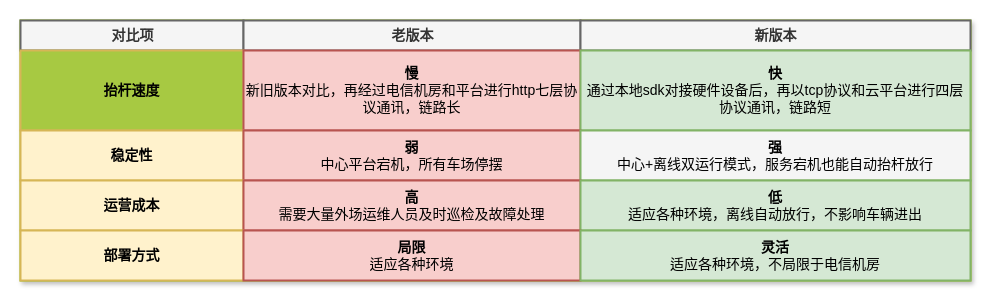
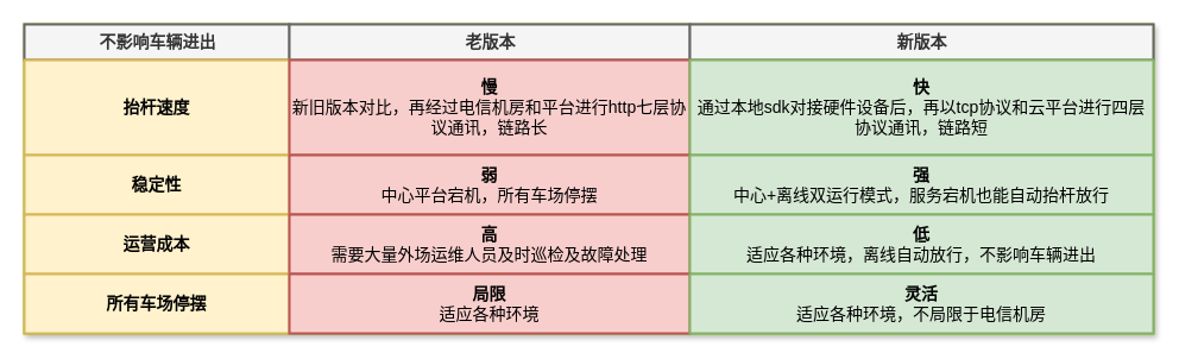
- <mxCell id="4" value="&lt;font style=&quot;font-size: 14px;&quot;&gt;对比项&lt;/font&gt;" style="connectable=0;recursiveResize=0;strokeColor=#666666;fillColor=#f5f5f5;align=center;fontStyle=1;fontColor=#333333;html=1;fontSize=14;strokeWidth=2;" parent="3" vertex="1"><mxGeometry width="223" height="30" as="geometry"><mxRectangle width="223" height="30" as="alternateBounds" /></mxGeometry></mxCell>
+ <mxCell id="4" value="&lt;font style=&quot;font-size: 14px;&quot;&gt;不影响车辆进出&lt;/font&gt;" style="connectable=0;recursiveResize=0;strokeColor=#666666;fillColor=#f5f5f5;align=center;fontStyle=1;fontColor=#333333;html=1;fontSize=14;strokeWidth=2;" parent="3" vertex="1"><mxGeometry width="223" height="30" as="geometry"><mxRectangle width="223" height="30" as="alternateBounds" /></mxGeometry></mxCell>
- <mxCell id="8" value="&lt;b style=&quot;font-size: 14px;&quot;&gt;抬杆速度&lt;/b&gt;" style="connectable=0;recursiveResize=0;strokeColor=#d6b656;fillColor=#a7c942;align=center;whiteSpace=wrap;html=1;fontSize=14;strokeWidth=2;" parent="7" vertex="1"><mxGeometry width="223" height="80" as="geometry"><mxRectangle width="223" height="80" as="alternateBounds" /></mxGeometry></mxCell>
+ <mxCell id="8" value="&lt;b style=&quot;font-size: 14px;&quot;&gt;抬杆速度&lt;/b&gt;" style="connectable=0;recursiveResize=0;strokeColor=#d6b656;fillColor=#fff2cc;align=center;whiteSpace=wrap;html=1;fontSize=14;strokeWidth=2;" parent="7" vertex="1"><mxGeometry width="223" height="80" as="geometry"><mxRectangle width="223" height="80" as="alternateBounds" /></mxGeometry></mxCell>
- <mxCell id="14" value="&lt;b&gt;强&lt;/b&gt;&lt;br&gt;中心+离线双运行模式，服务宕机也能自动抬杆放行" style="connectable=0;recursiveResize=0;strokeColor=#82b366;fillColor=#f5f5f5;whiteSpace=wrap;html=1;fontSize=14;strokeWidth=2;" parent="11" vertex="1"><mxGeometry x="560" width="390" height="50" as="geometry"><mxRectangle width="390" height="50" as="alternateBounds" /></mxGeometry></mxCell>
+ <mxCell id="14" value="&lt;b&gt;强&lt;/b&gt;&lt;br&gt;中心+离线双运行模式，服务宕机也能自动抬杆放行" style="connectable=0;recursiveResize=0;strokeColor=#82b366;fillColor=#d5e8d4;whiteSpace=wrap;html=1;fontSize=14;strokeWidth=2;" parent="11" vertex="1"><mxGeometry x="560" width="390" height="50" as="geometry"><mxRectangle width="390" height="50" as="alternateBounds" /></mxGeometry></mxCell>
- <mxCell id="20" value="&lt;b&gt;部署方式&lt;/b&gt;" style="connectable=0;recursiveResize=0;strokeColor=#d6b656;fillColor=#fff2cc;fontStyle=0;align=center;whiteSpace=wrap;html=1;fontSize=14;strokeWidth=2;" vertex="1" parent="19"><mxGeometry width="223" height="50" as="geometry"><mxRectangle width="223" height="50" as="alternateBounds" /></mxGeometry></mxCell>
+ <mxCell id="20" value="&lt;b&gt;所有车场停摆&lt;/b&gt;" style="connectable=0;recursiveResize=0;strokeColor=#d6b656;fillColor=#fff2cc;fontStyle=0;align=center;whiteSpace=wrap;html=1;fontSize=14;strokeWidth=2;" vertex="1" parent="19"><mxGeometry width="223" height="50" as="geometry"><mxRectangle width="223" height="50" as="alternateBounds" /></mxGeometry></mxCell>
